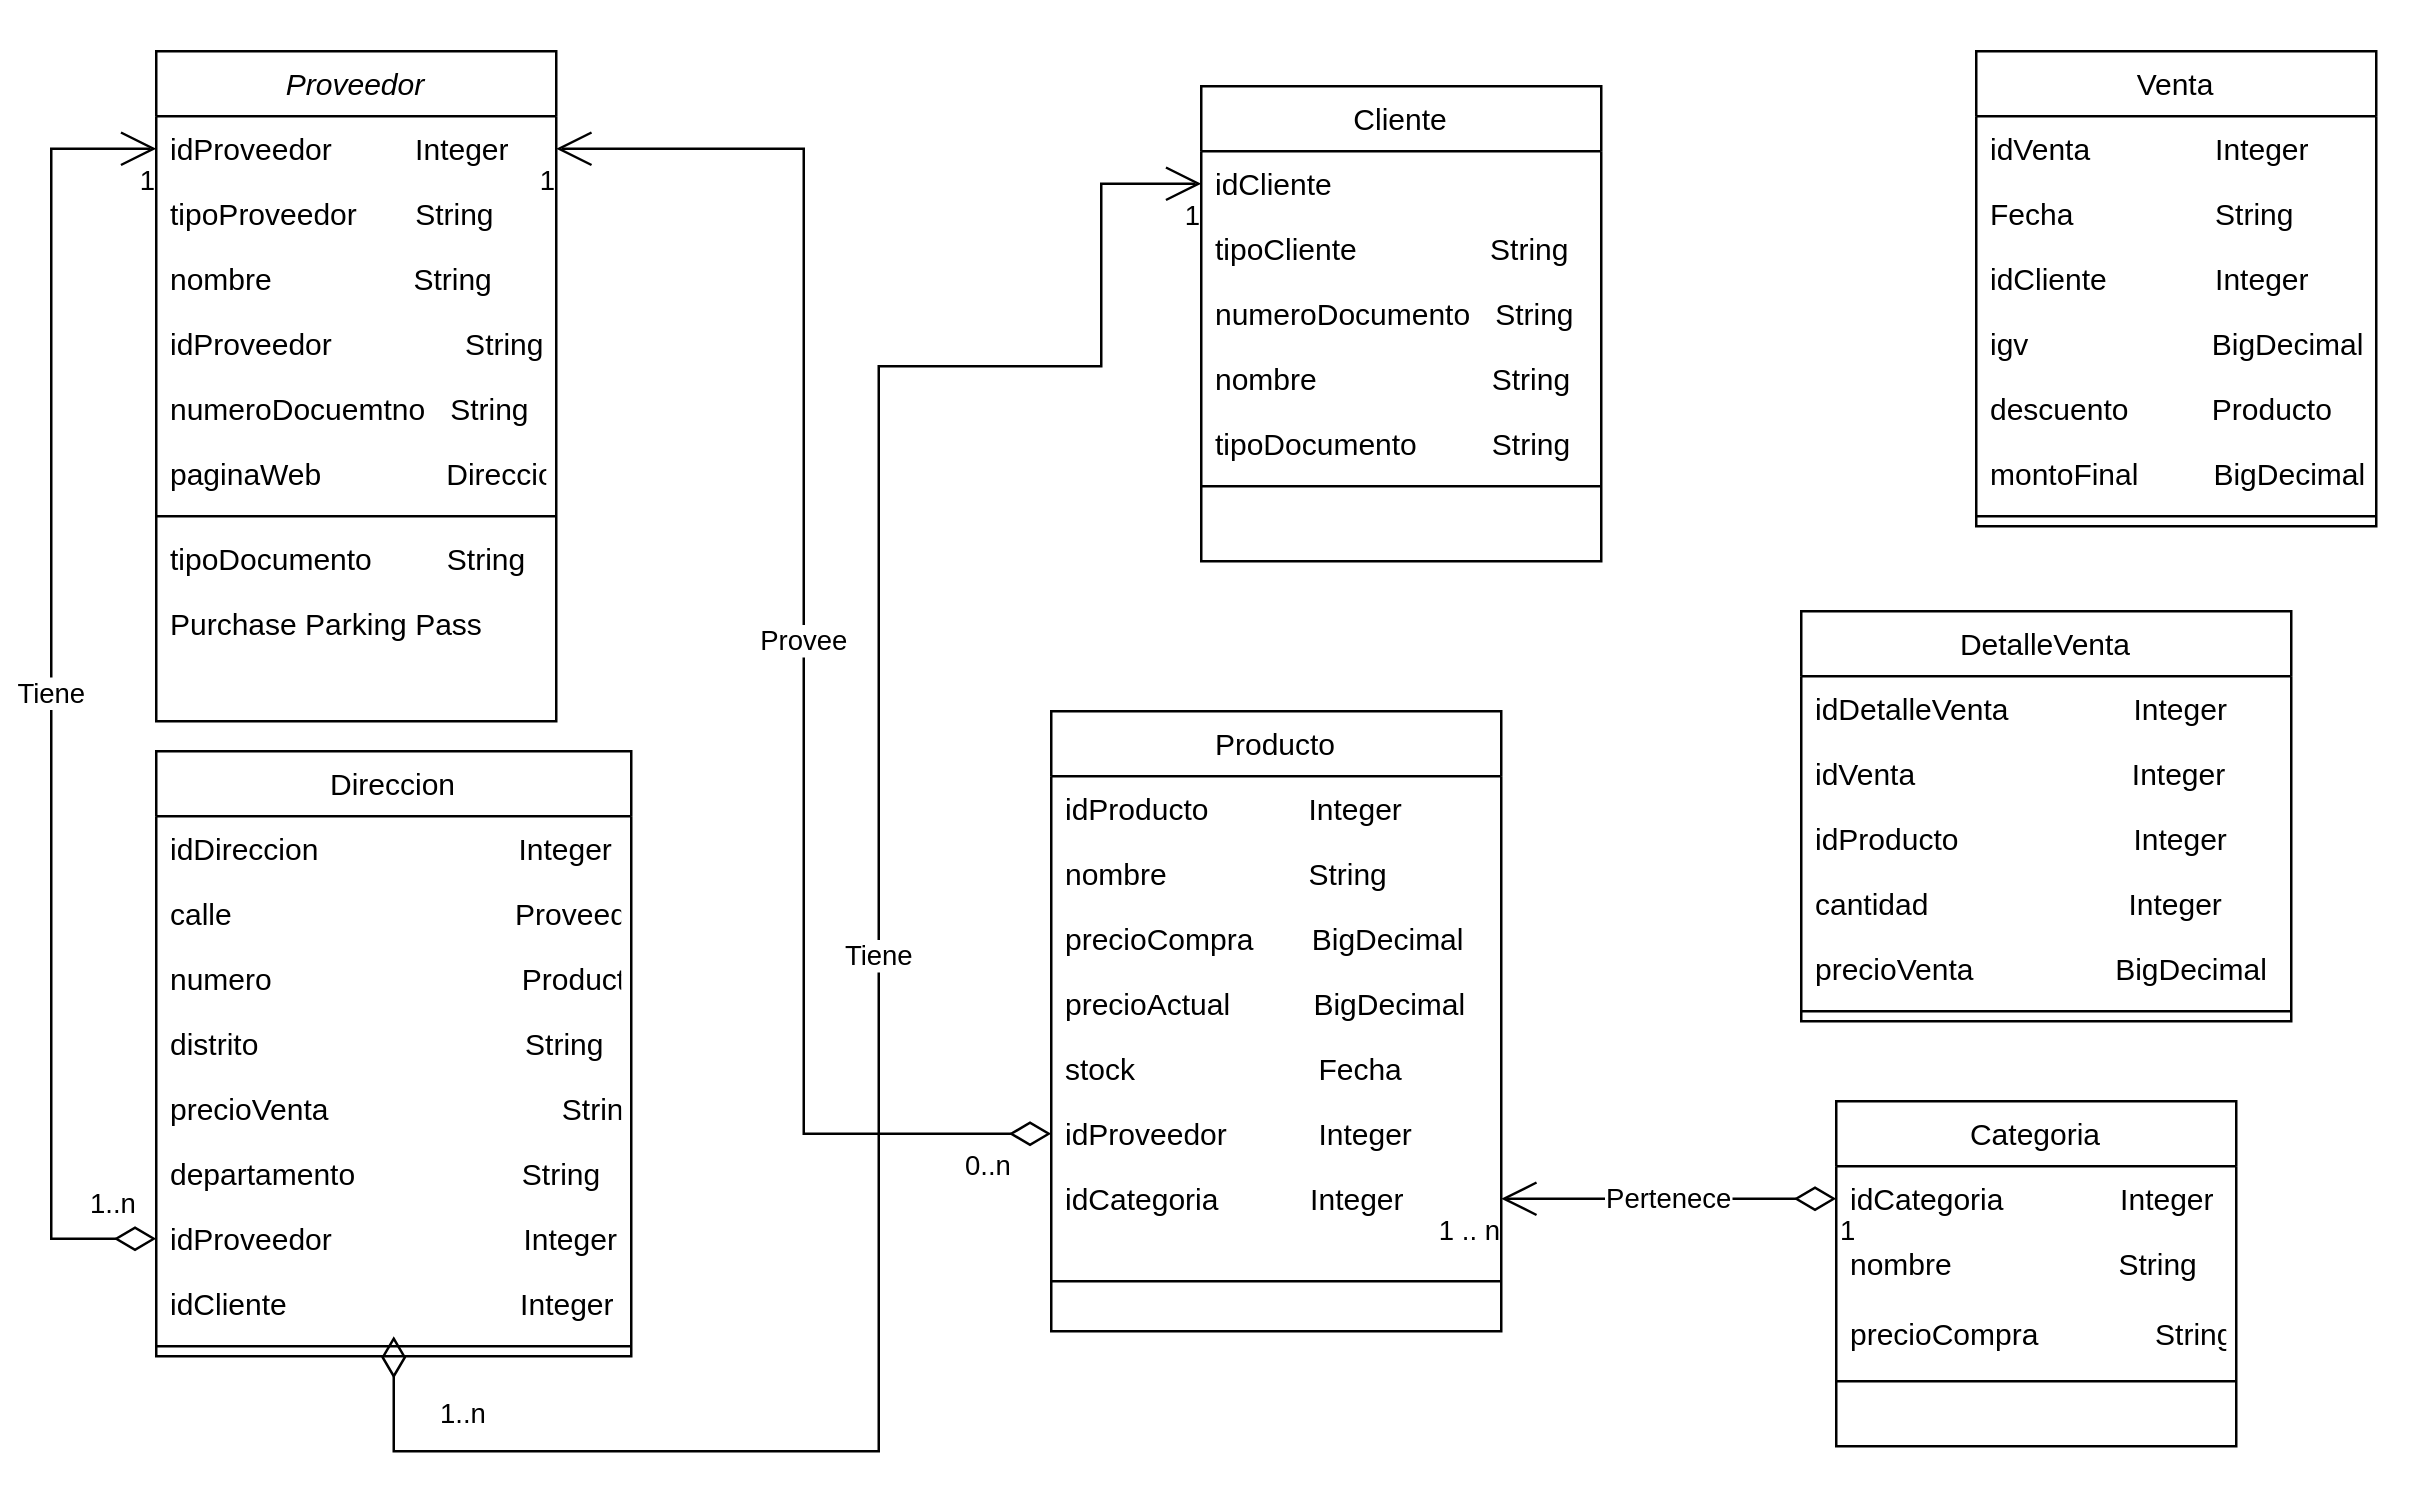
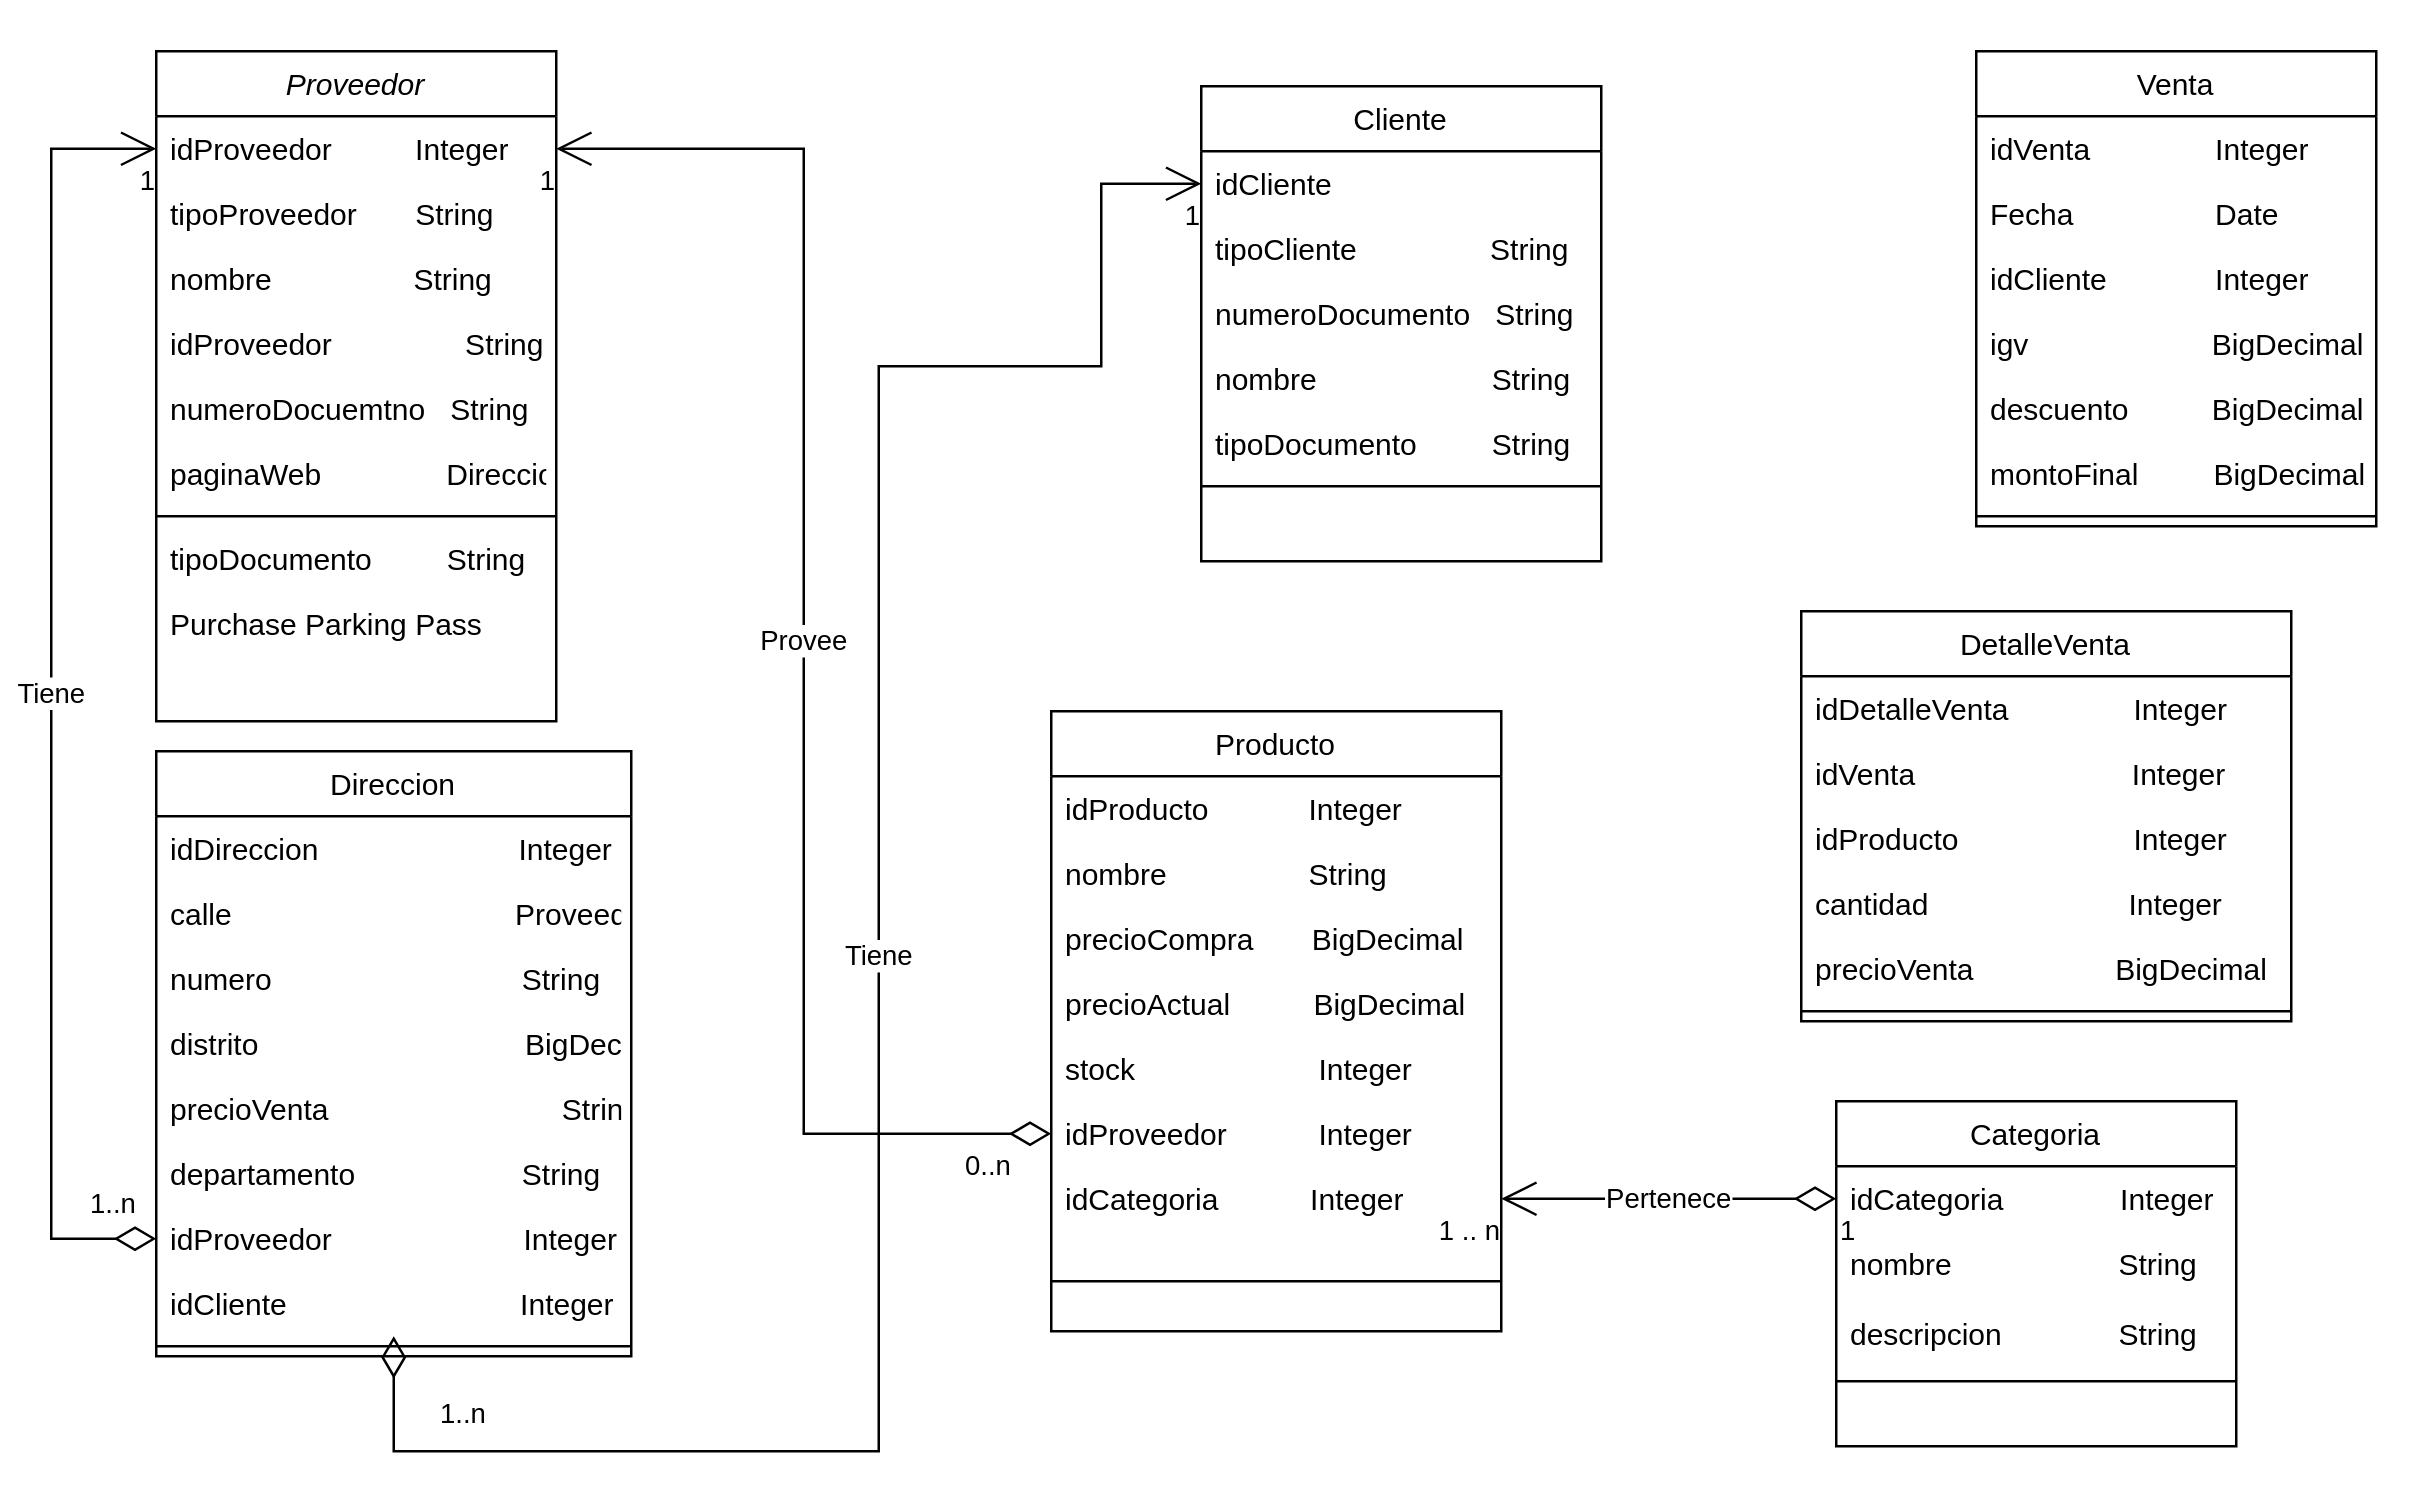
- <mxCell id="14" value="Fecha                 String" style="text;align=left;verticalAlign=top;spacingLeft=4;spacingRight=4;overflow=hidden;rotatable=0;points=[[0,0.5],[1,0.5]];portConstraint=eastwest;rounded=0;shadow=0;html=0;" parent="12" vertex="1"><mxGeometry y="52" width="160" height="26" as="geometry" /></mxCell>
+ <mxCell id="14" value="Fecha                 Date" style="text;align=left;verticalAlign=top;spacingLeft=4;spacingRight=4;overflow=hidden;rotatable=0;points=[[0,0.5],[1,0.5]];portConstraint=eastwest;rounded=0;shadow=0;html=0;" parent="12" vertex="1"><mxGeometry y="52" width="160" height="26" as="geometry" /></mxCell>
- <mxCell id="17" value="descuento          Producto" style="text;align=left;verticalAlign=top;spacingLeft=4;spacingRight=4;overflow=hidden;rotatable=0;points=[[0,0.5],[1,0.5]];portConstraint=eastwest;rounded=0;shadow=0;html=0;" vertex="1" parent="12"><mxGeometry y="130" width="160" height="26" as="geometry" /></mxCell>
+ <mxCell id="17" value="descuento          BigDecimal" style="text;align=left;verticalAlign=top;spacingLeft=4;spacingRight=4;overflow=hidden;rotatable=0;points=[[0,0.5],[1,0.5]];portConstraint=eastwest;rounded=0;shadow=0;html=0;" vertex="1" parent="12"><mxGeometry y="130" width="160" height="26" as="geometry" /></mxCell>
- <mxCell id="39" value="numero                              Producto" style="text;align=left;verticalAlign=top;spacingLeft=4;spacingRight=4;overflow=hidden;rotatable=0;points=[[0,0.5],[1,0.5]];portConstraint=eastwest;" vertex="1" parent="36"><mxGeometry y="78" width="190" height="26" as="geometry" /></mxCell>
+ <mxCell id="39" value="numero                              String" style="text;align=left;verticalAlign=top;spacingLeft=4;spacingRight=4;overflow=hidden;rotatable=0;points=[[0,0.5],[1,0.5]];portConstraint=eastwest;" vertex="1" parent="36"><mxGeometry y="78" width="190" height="26" as="geometry" /></mxCell>
- <mxCell id="40" value="distrito                                String" style="text;align=left;verticalAlign=top;spacingLeft=4;spacingRight=4;overflow=hidden;rotatable=0;points=[[0,0.5],[1,0.5]];portConstraint=eastwest;" vertex="1" parent="36"><mxGeometry y="104" width="190" height="26" as="geometry" /></mxCell>
+ <mxCell id="40" value="distrito                                BigDecimal" style="text;align=left;verticalAlign=top;spacingLeft=4;spacingRight=4;overflow=hidden;rotatable=0;points=[[0,0.5],[1,0.5]];portConstraint=eastwest;" vertex="1" parent="36"><mxGeometry y="104" width="190" height="26" as="geometry" /></mxCell>
- <mxCell id="25" value="stock                      Fecha" style="text;align=left;verticalAlign=top;spacingLeft=4;spacingRight=4;overflow=hidden;rotatable=0;points=[[0,0.5],[1,0.5]];portConstraint=eastwest;" vertex="1" parent="20"><mxGeometry y="130" width="180" height="26" as="geometry" /></mxCell>
+ <mxCell id="25" value="stock                      Integer" style="text;align=left;verticalAlign=top;spacingLeft=4;spacingRight=4;overflow=hidden;rotatable=0;points=[[0,0.5],[1,0.5]];portConstraint=eastwest;" vertex="1" parent="20"><mxGeometry y="130" width="180" height="26" as="geometry" /></mxCell>
- <mxCell id="52" value="precioCompra              String" style="text;align=left;verticalAlign=top;spacingLeft=4;spacingRight=4;overflow=hidden;rotatable=0;points=[[0,0.5],[1,0.5]];portConstraint=eastwest;rounded=0;shadow=0;html=0;" vertex="1" parent="49"><mxGeometry y="80" width="160" height="28" as="geometry" /></mxCell>
+ <mxCell id="52" value="descripcion              String" style="text;align=left;verticalAlign=top;spacingLeft=4;spacingRight=4;overflow=hidden;rotatable=0;points=[[0,0.5],[1,0.5]];portConstraint=eastwest;rounded=0;shadow=0;html=0;" vertex="1" parent="49"><mxGeometry y="80" width="160" height="28" as="geometry" /></mxCell>
